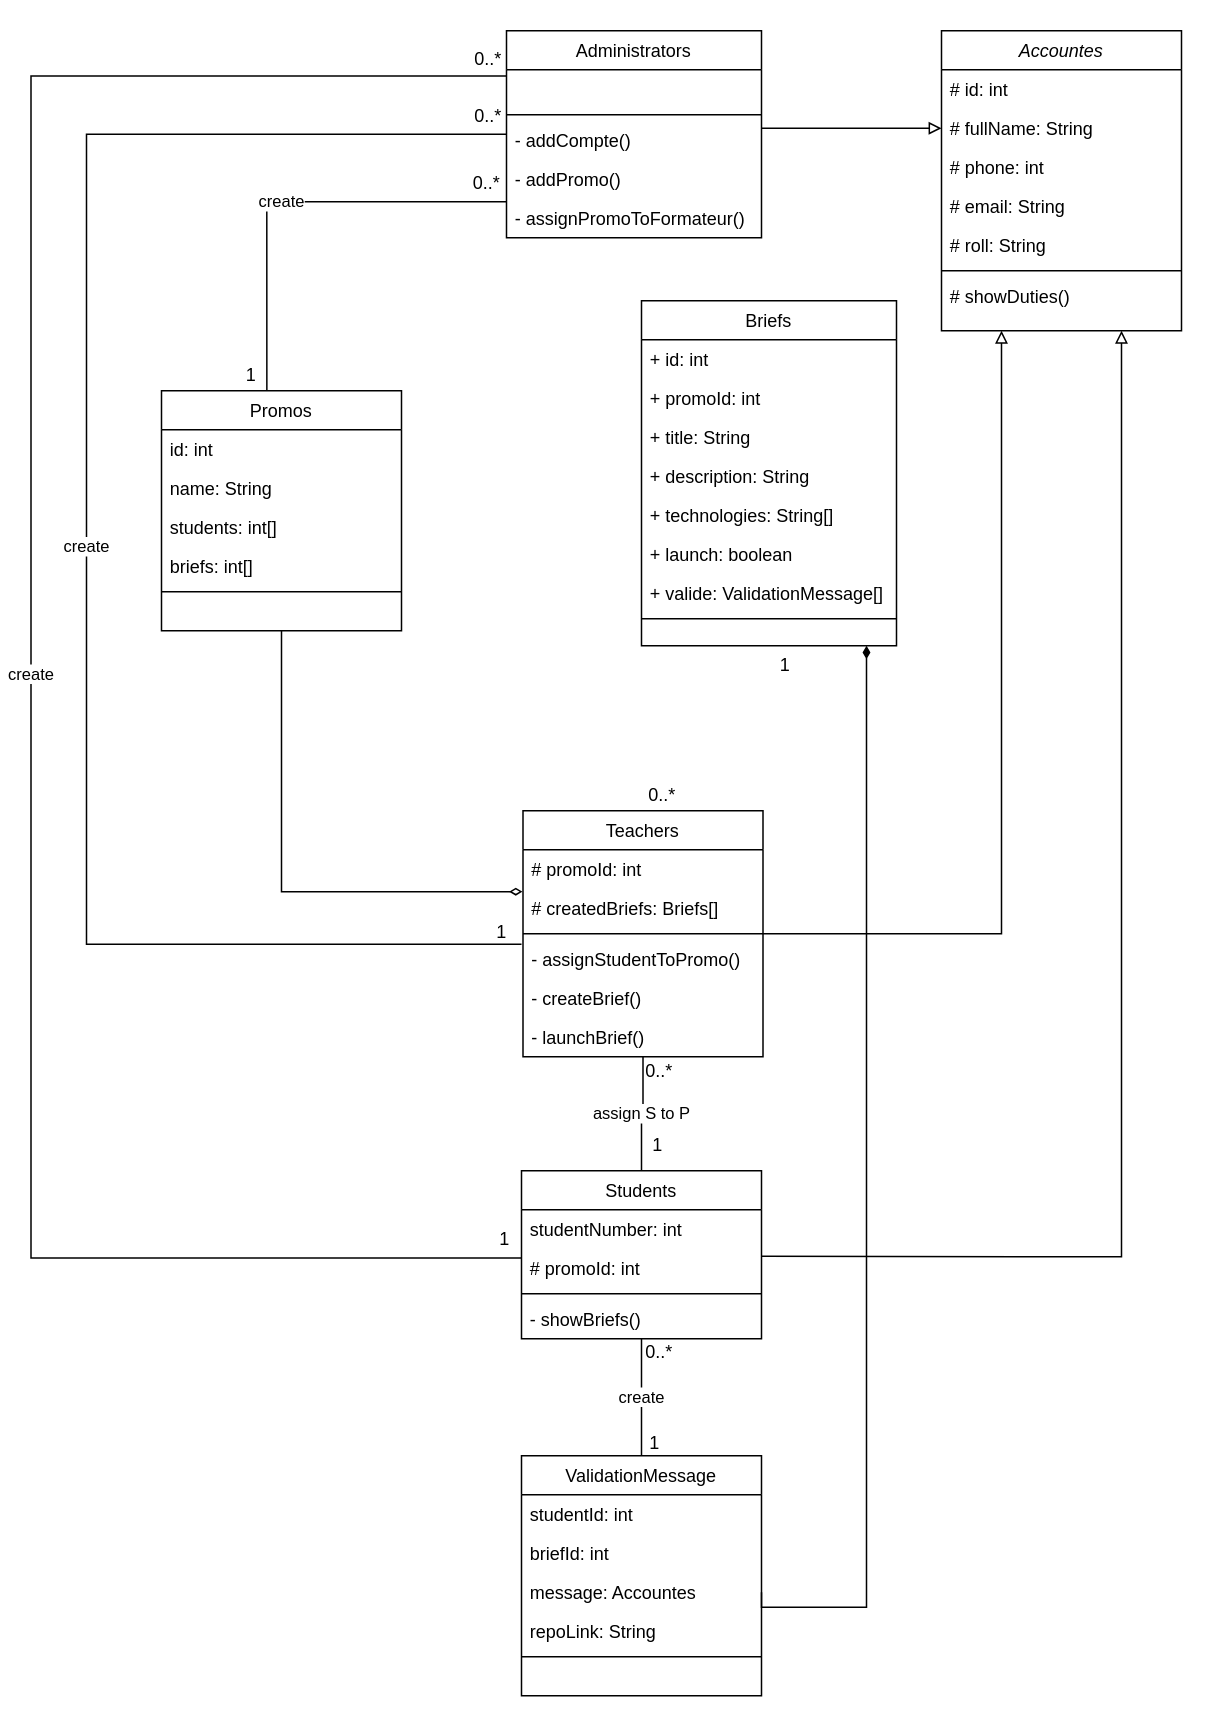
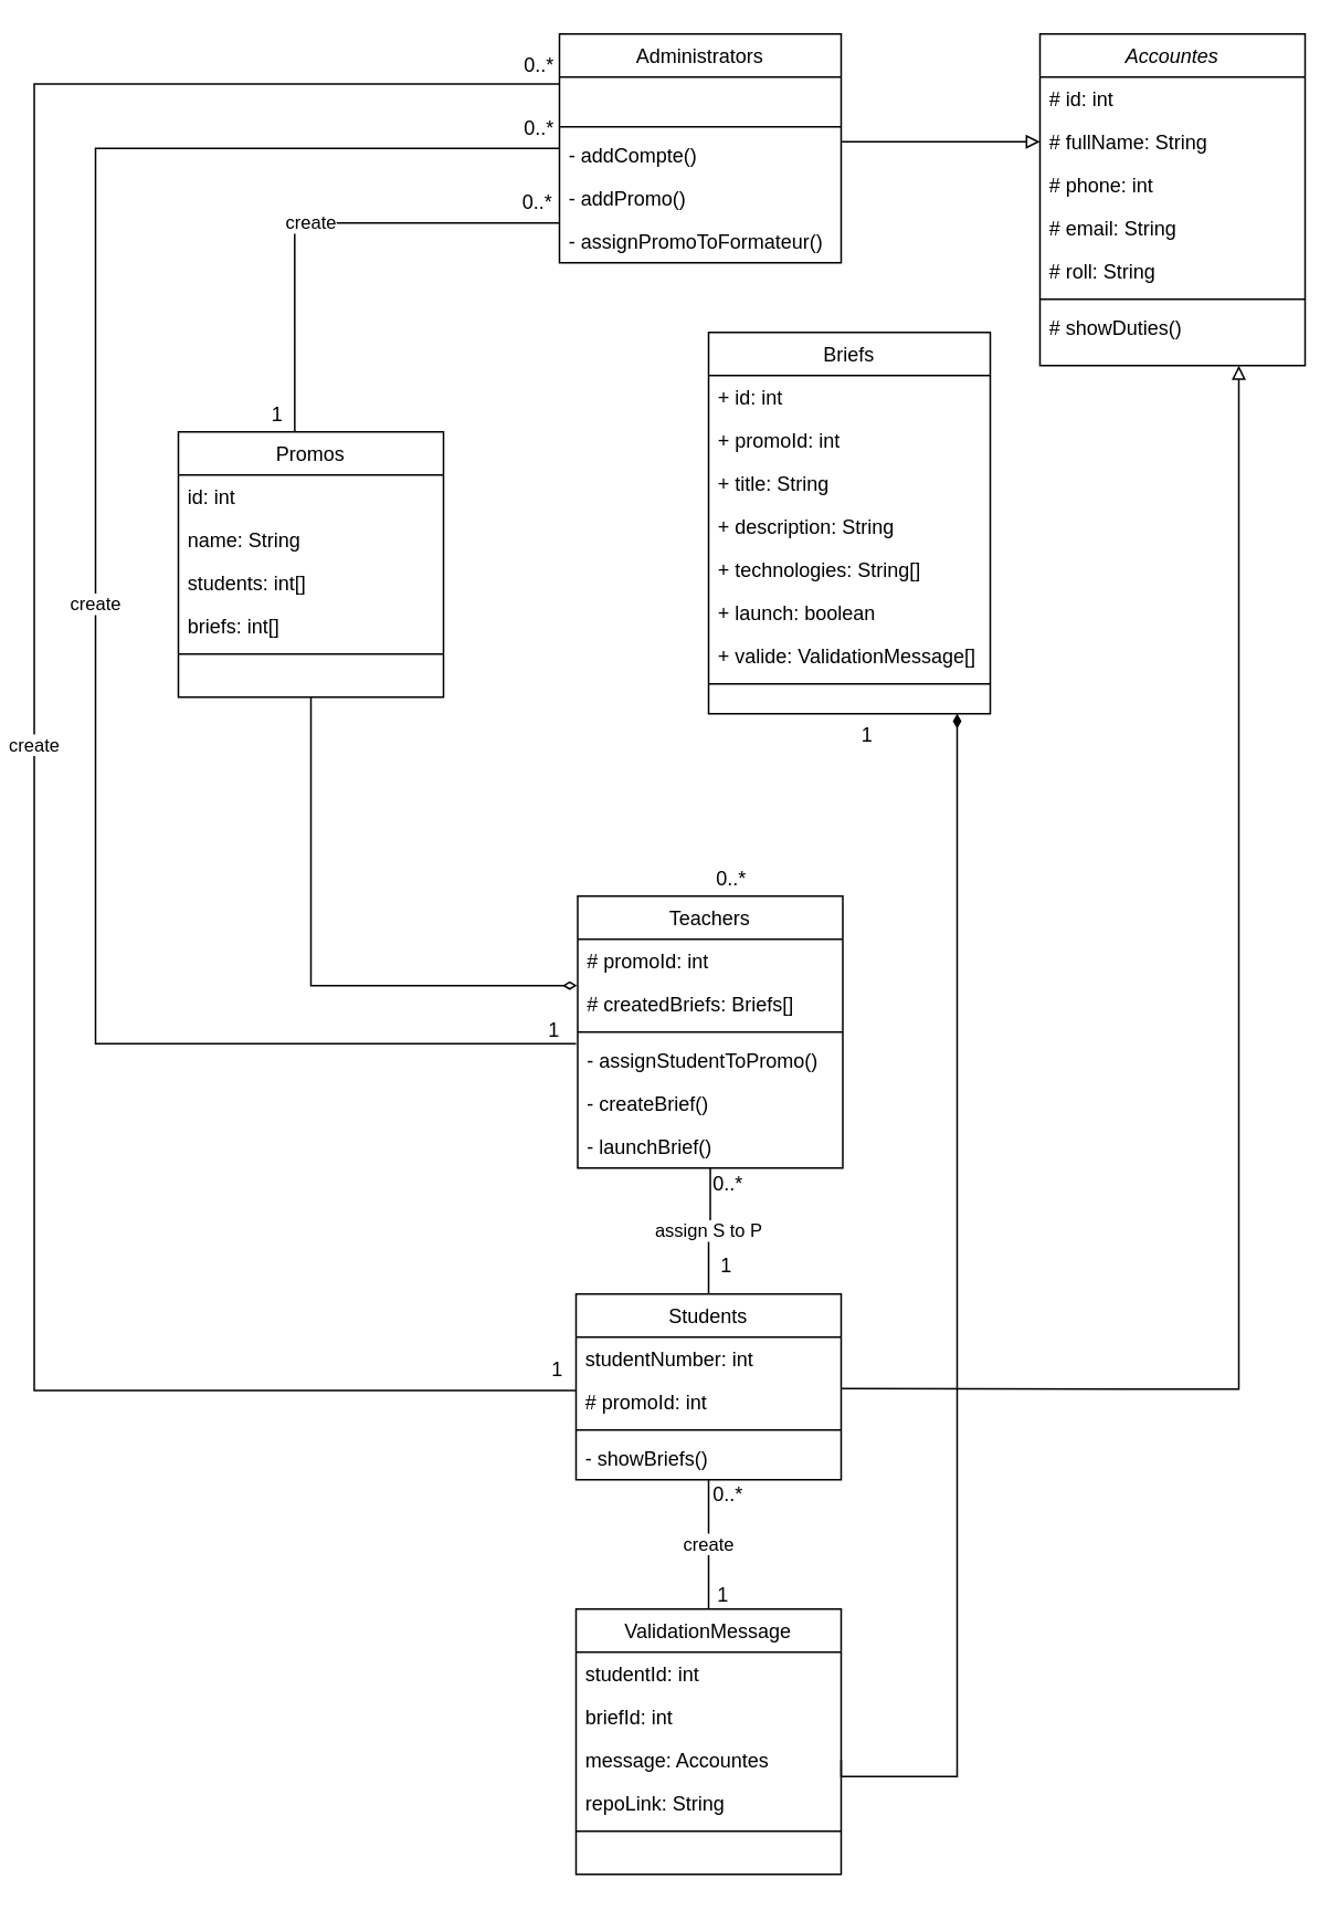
- <mxCell id="37" style="edgeStyle=orthogonalEdgeStyle;rounded=0;orthogonalLoop=1;jettySize=auto;html=1;entryX=0.25;entryY=1;entryDx=0;entryDy=0;startArrow=none;startFill=0;endArrow=block;endFill=0;" edge="1" parent="1" source="39" target="2"><mxGeometry relative="1" as="geometry" /></mxCell>
